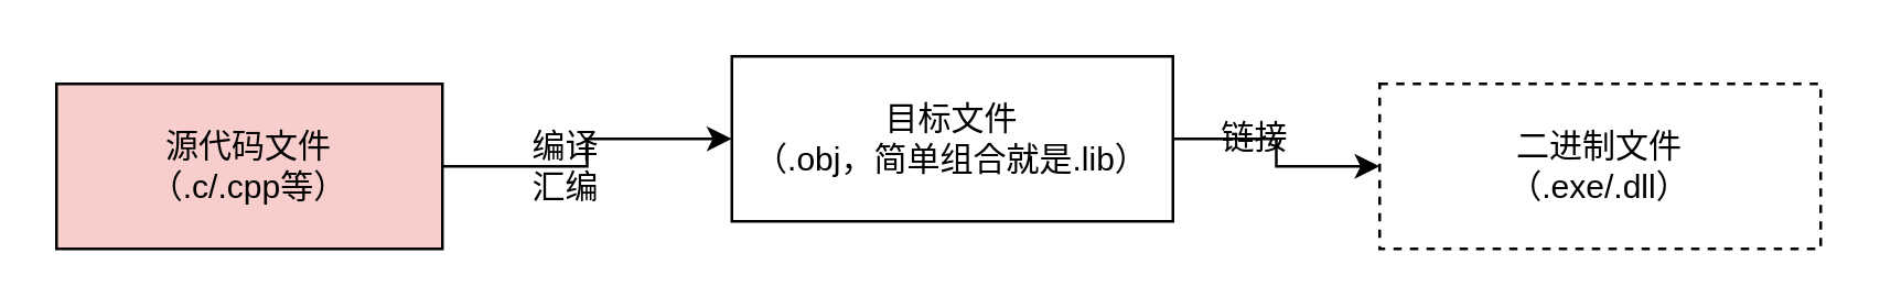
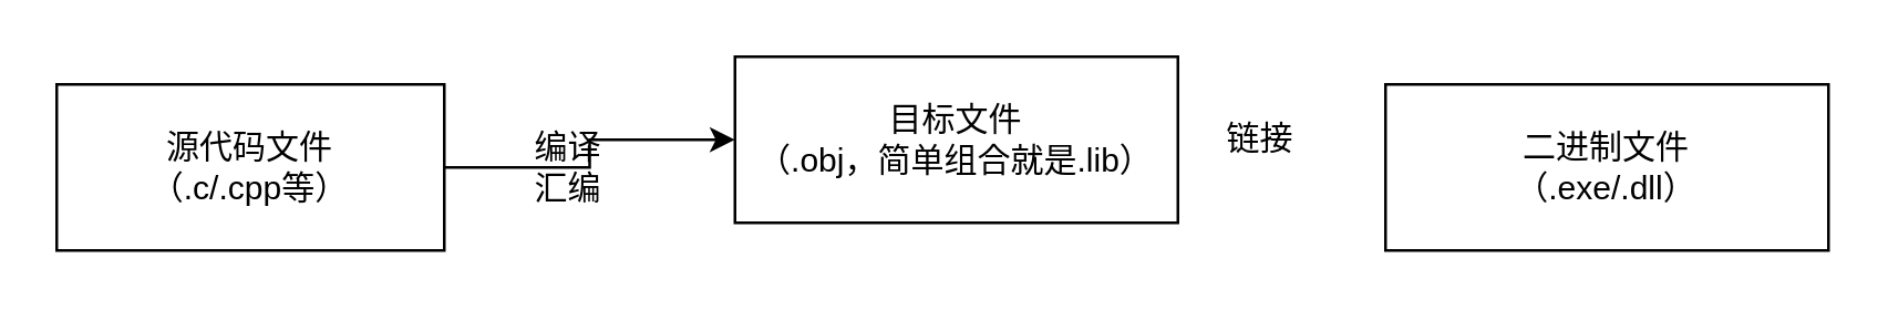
- <mxCell id="4" style="edgeStyle=orthogonalEdgeStyle;rounded=0;orthogonalLoop=1;jettySize=auto;html=1;" parent="1" source="5" target="6" edge="1"><mxGeometry relative="1" as="geometry" /></mxCell>
- <mxCell id="3" value="源代码文件&lt;br&gt;（.c/.cpp等）" style="rounded=0;whiteSpace=wrap;html=1;fillColor=#f8cecc;" parent="1" vertex="1"><mxGeometry x="20" y="30" width="140" height="60" as="geometry" /></mxCell>
+ <mxCell id="3" value="源代码文件&lt;br&gt;（.c/.cpp等）" style="rounded=0;whiteSpace=wrap;html=1;" parent="1" vertex="1"><mxGeometry x="20" y="30" width="140" height="60" as="geometry" /></mxCell>
- <mxCell id="6" value="二进制文件&lt;br&gt;（.exe/.dll）" style="rounded=0;whiteSpace=wrap;html=1;dashed=1;" parent="1" vertex="1"><mxGeometry x="500" y="30" width="160" height="60" as="geometry" /></mxCell>
+ <mxCell id="6" value="二进制文件&lt;br&gt;（.exe/.dll）" style="rounded=0;whiteSpace=wrap;html=1;" parent="1" vertex="1"><mxGeometry x="500" y="30" width="160" height="60" as="geometry" /></mxCell>
